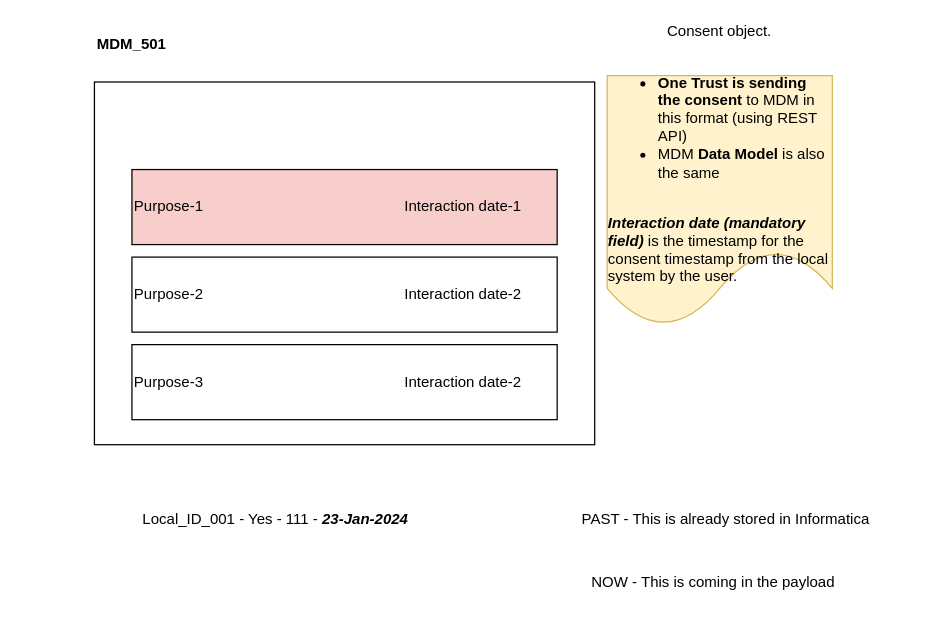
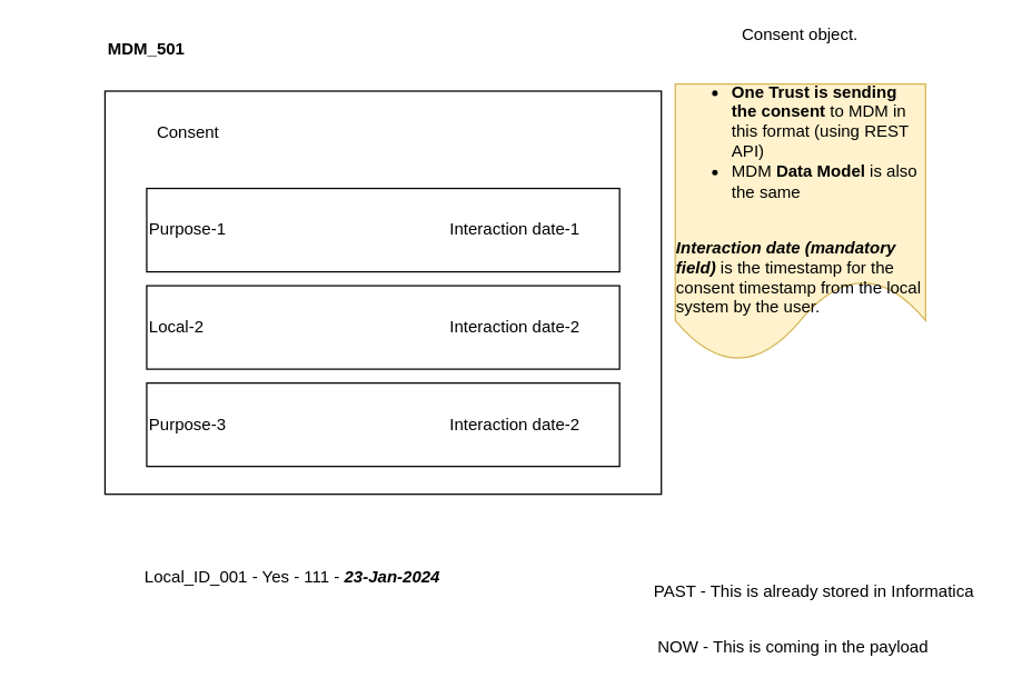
+ <mxCell id="3" value="Consent" style="text;html=1;strokeColor=none;fillColor=none;align=center;verticalAlign=middle;whiteSpace=wrap;rounded=0;" parent="1" vertex="1"><mxGeometry x="105" y="80" width="60" height="30" as="geometry" /></mxCell>
- <mxCell id="4" value="Purpose-1" style="rounded=0;whiteSpace=wrap;html=1;align=left;fillColor=#f8cecc;" parent="1" vertex="1"><mxGeometry x="105" y="135" width="340" height="60" as="geometry" /></mxCell>
+ <mxCell id="4" value="Purpose-1" style="rounded=0;whiteSpace=wrap;html=1;align=left;" parent="1" vertex="1"><mxGeometry x="105" y="135" width="340" height="60" as="geometry" /></mxCell>
- <mxCell id="5" value="Purpose-2" style="rounded=0;whiteSpace=wrap;html=1;align=left;" parent="1" vertex="1"><mxGeometry x="105" y="205" width="340" height="60" as="geometry" /></mxCell>
+ <mxCell id="5" value="Local-2" style="rounded=0;whiteSpace=wrap;html=1;align=left;" parent="1" vertex="1"><mxGeometry x="105" y="205" width="340" height="60" as="geometry" /></mxCell>
- <mxCell id="12" value="Local_ID_001 - Yes - 111 - &lt;i&gt;&lt;b&gt;23-Jan-2024&lt;/b&gt;&lt;/i&gt;" style="text;html=1;align=center;verticalAlign=middle;whiteSpace=wrap;rounded=0;fontStyle=0" vertex="1" parent="1"><mxGeometry x="20" y="400" width="400" height="30" as="geometry" /></mxCell>
+ <mxCell id="12" value="Local_ID_001 - Yes - 111 - &lt;i&gt;&lt;b&gt;23-Jan-2024&lt;/b&gt;&lt;/i&gt;" style="text;html=1;align=center;verticalAlign=middle;whiteSpace=wrap;rounded=0;fontStyle=0" vertex="1" parent="1"><mxGeometry x="10" y="400" width="400" height="30" as="geometry" /></mxCell>
- <mxCell id="13" value="PAST - This is already stored in Informatica" style="text;html=1;align=center;verticalAlign=middle;whiteSpace=wrap;rounded=0;" vertex="1" parent="1"><mxGeometry x="440" y="400" width="280" height="30" as="geometry" /></mxCell>
+ <mxCell id="13" value="PAST - This is already stored in Informatica" style="text;html=1;align=center;verticalAlign=middle;whiteSpace=wrap;rounded=0;" vertex="1" parent="1"><mxGeometry x="445" y="410" width="280" height="30" as="geometry" /></mxCell>
